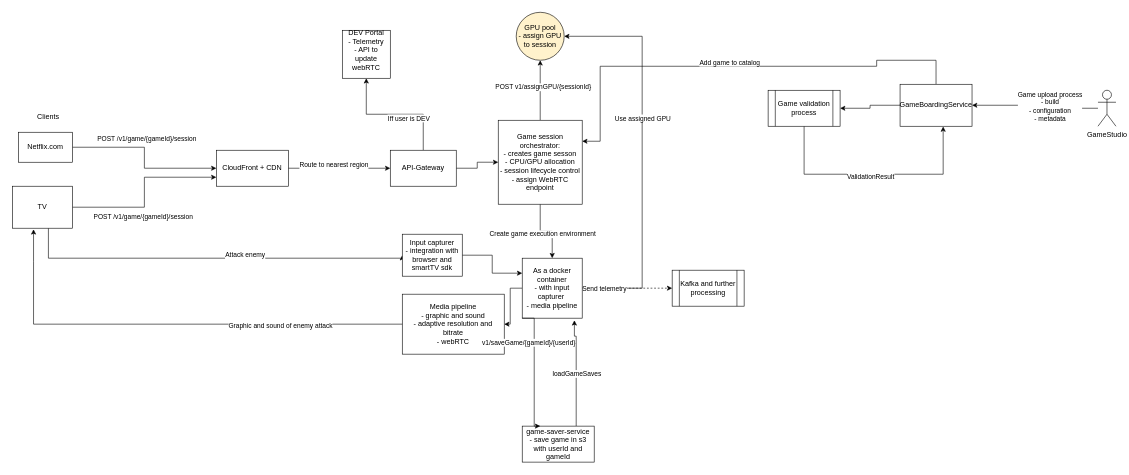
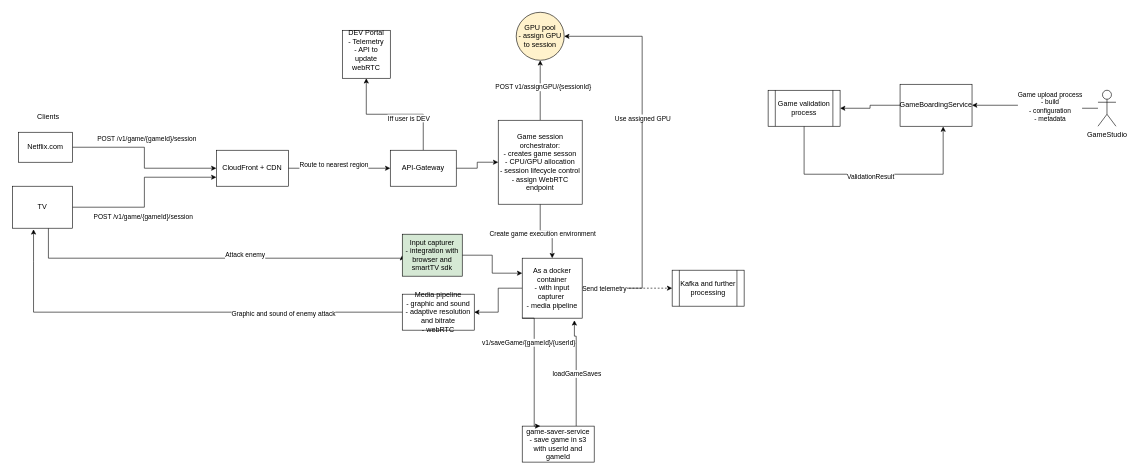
- <mxCell id="44" style="edgeStyle=orthogonalEdgeStyle;rounded=0;orthogonalLoop=1;jettySize=auto;html=1;entryX=1;entryY=0.25;entryDx=0;entryDy=0;" parent="1" source="46" target="15" edge="1"><mxGeometry relative="1" as="geometry"><mxPoint x="1460" y="40" as="targetPoint" /><Array as="points"><mxPoint x="1560" y="100" /><mxPoint x="1461" y="100" /><mxPoint x="1461" y="110" /><mxPoint x="1000" y="110" /><mxPoint x="1000" y="235" /></Array></mxGeometry></mxCell>
- <mxCell id="45" value="Add game to catalog" style="edgeLabel;html=1;align=center;verticalAlign=middle;resizable=0;points=[];" parent="44" vertex="1" connectable="0"><mxGeometry x="0.033" y="-7" relative="1" as="geometry"><mxPoint as="offset" /></mxGeometry></mxCell>
- <mxCell id="30" value="Input capturer&lt;div&gt;- integration with browser and smartTV sdk&lt;/div&gt;" style="rounded=0;whiteSpace=wrap;html=1;" parent="1" vertex="1"><mxGeometry x="670" y="390" width="100" height="70" as="geometry" /></mxCell>
+ <mxCell id="30" value="Input capturer&lt;div&gt;- integration with browser and smartTV sdk&lt;/div&gt;" style="rounded=0;whiteSpace=wrap;html=1;fillColor=#d5e8d4;" parent="1" vertex="1"><mxGeometry x="670" y="390" width="100" height="70" as="geometry" /></mxCell>
- <mxCell id="31" value="Media pipeline&lt;div&gt;- graphic and sound&lt;/div&gt;&lt;div&gt;- adaptive resolution and bitrate&lt;/div&gt;&lt;div&gt;- webRTC&lt;/div&gt;" style="rounded=0;whiteSpace=wrap;html=1;" parent="1" vertex="1"><mxGeometry x="670" y="490" width="170" height="100" as="geometry" /></mxCell>
+ <mxCell id="31" value="Media pipeline&lt;div&gt;- graphic and sound&lt;/div&gt;&lt;div&gt;- adaptive resolution and bitrate&lt;/div&gt;&lt;div&gt;- webRTC&lt;/div&gt;" style="rounded=0;whiteSpace=wrap;html=1;" parent="1" vertex="1"><mxGeometry x="670" y="490" width="120" height="60" as="geometry" /></mxCell>
